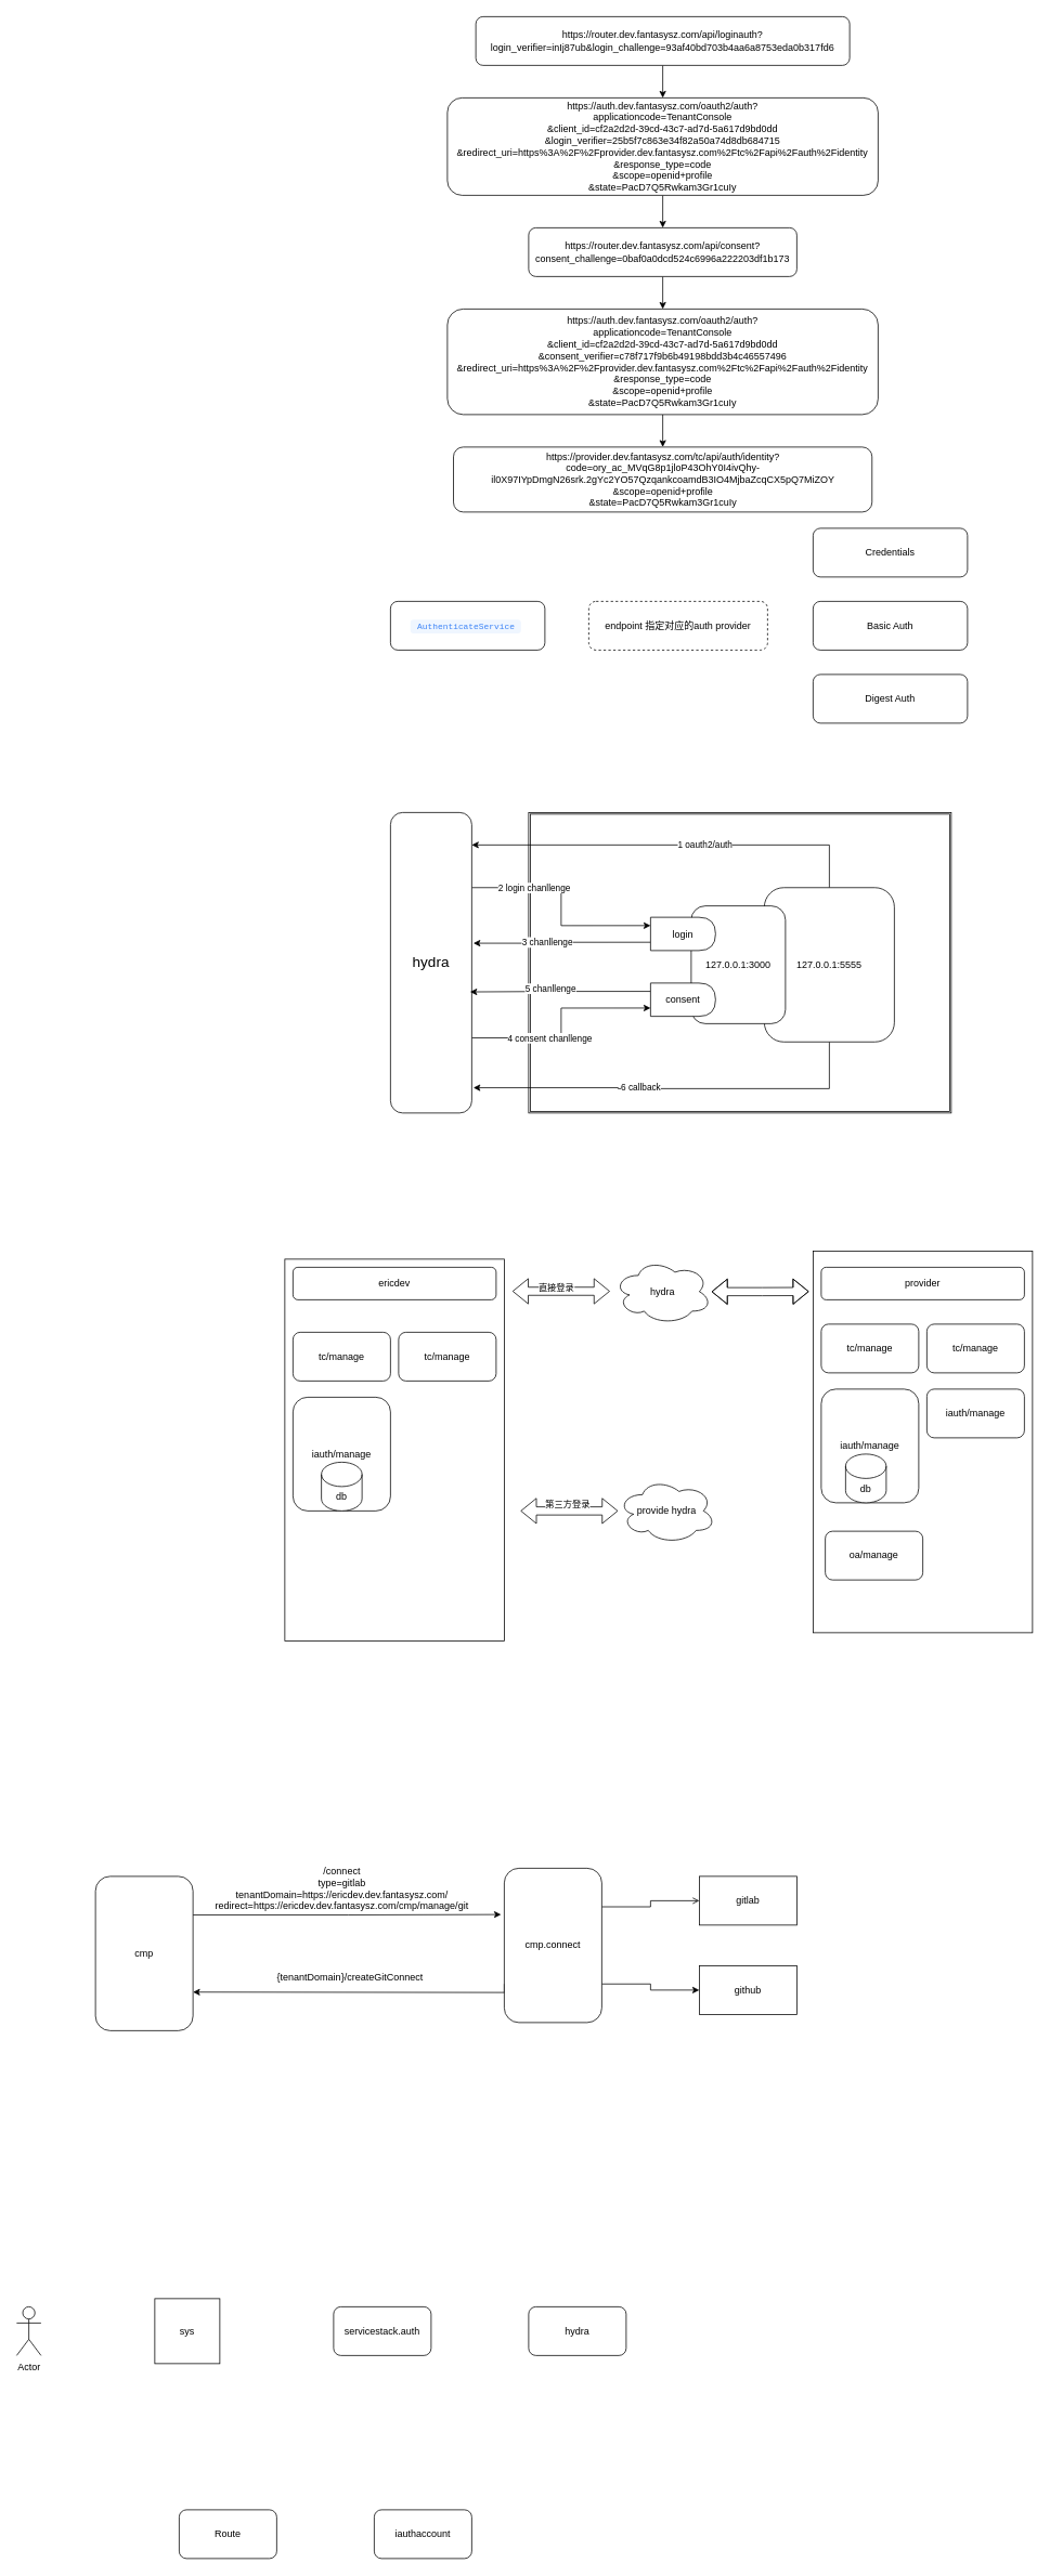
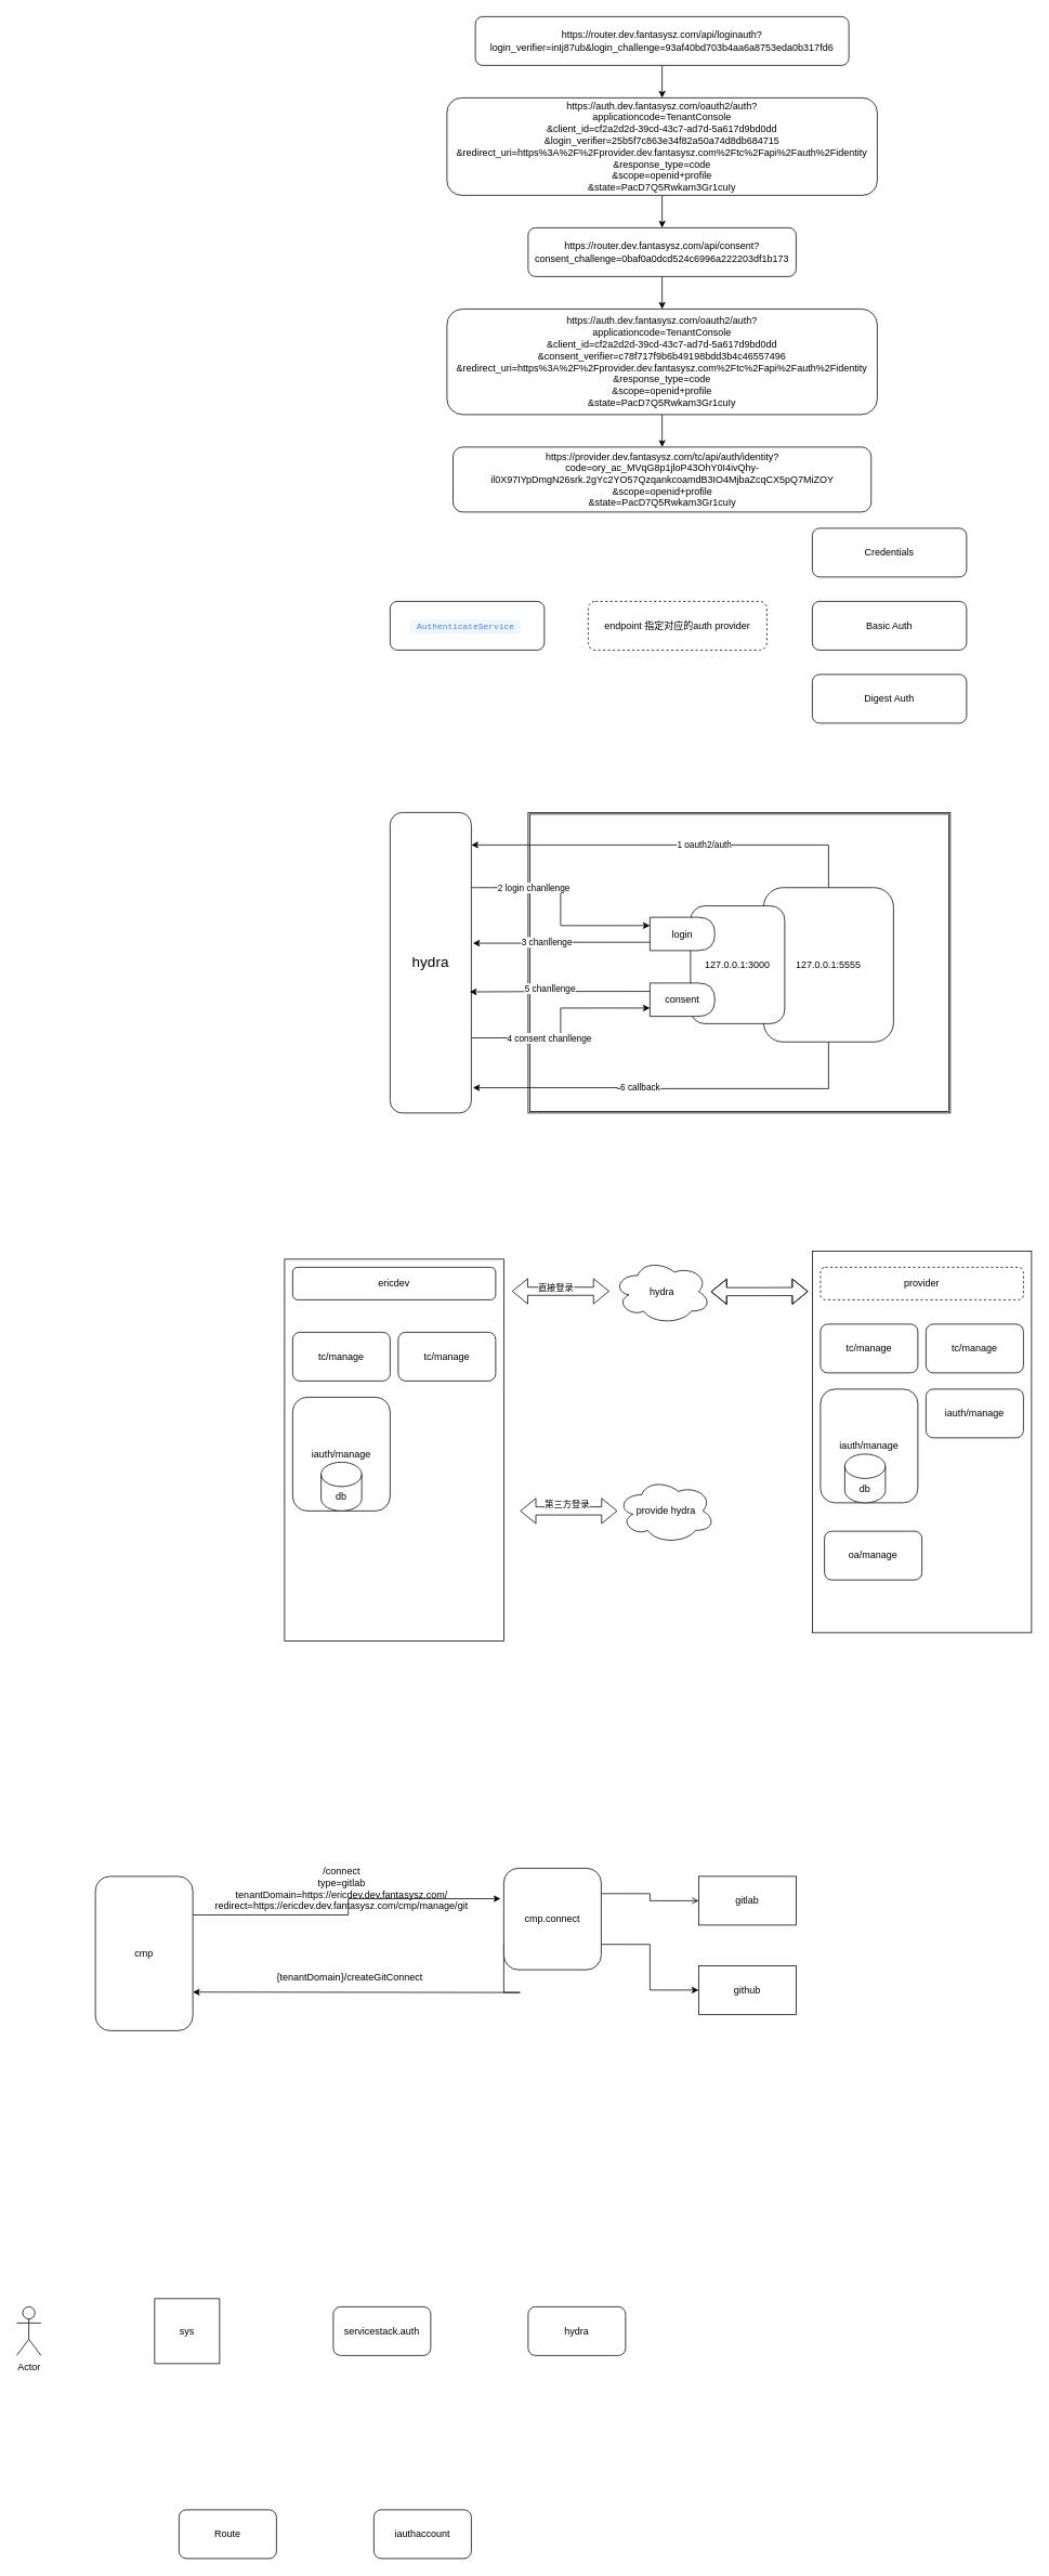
- <mxCell id="38" value="provider" style="rounded=1;whiteSpace=wrap;html=1;" parent="1" vertex="1"><mxGeometry x="1010" y="1560" width="250" height="40" as="geometry" /></mxCell>
+ <mxCell id="38" value="provider" style="rounded=1;whiteSpace=wrap;html=1;dashed=1;" parent="1" vertex="1"><mxGeometry x="1010" y="1560" width="250" height="40" as="geometry" /></mxCell>
- <mxCell id="61" value="cmp.connect" style="rounded=1;whiteSpace=wrap;html=1;" parent="1" vertex="1"><mxGeometry x="620" y="2300" width="120" height="190" as="geometry" /></mxCell>
+ <mxCell id="61" value="cmp.connect" style="rounded=1;whiteSpace=wrap;html=1;" parent="1" vertex="1"><mxGeometry x="620" y="2300" width="120" height="125" as="geometry" /></mxCell>
